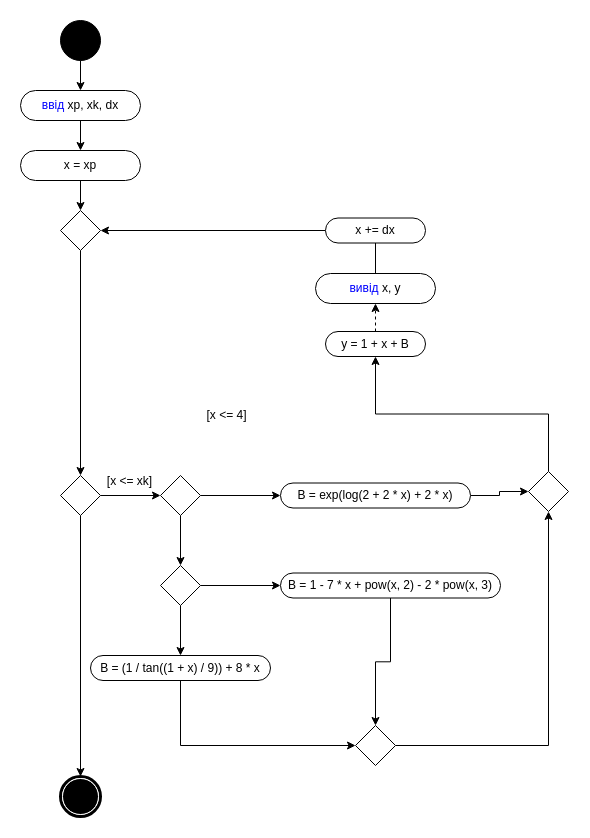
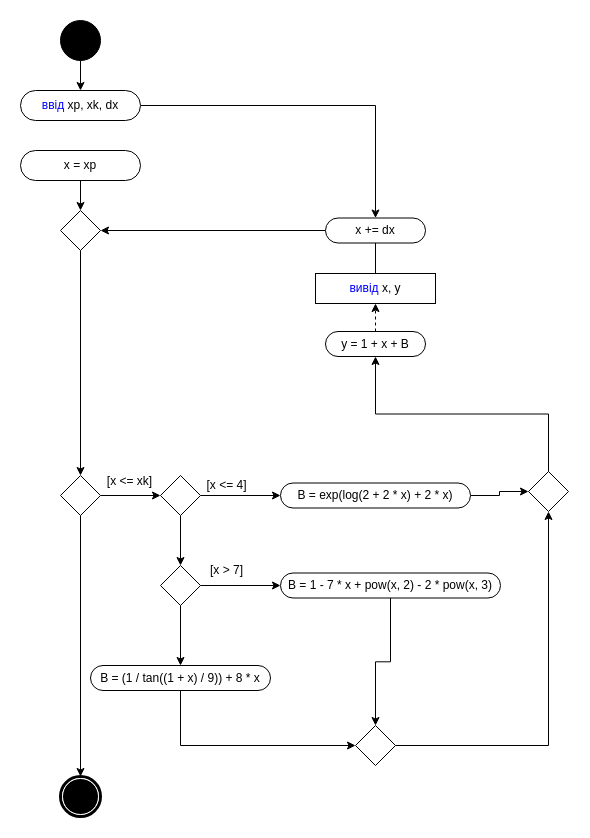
- <mxCell id="5" value="" style="edgeStyle=orthogonalEdgeStyle;rounded=0;orthogonalLoop=1;jettySize=auto;html=1;" edge="1" parent="1" source="6" target="8"><mxGeometry relative="1" as="geometry" /></mxCell>
+ <mxCell id="5" value="" style="edgeStyle=orthogonalEdgeStyle;rounded=0;orthogonalLoop=1;jettySize=auto;html=1;" edge="1" parent="1" source="6" target="31"><mxGeometry relative="1" as="geometry" /></mxCell>
- <mxCell id="29" value="&lt;font color=&quot;#0000ff&quot;&gt;вивід&lt;/font&gt;&lt;font color=&quot;#000000&quot;&gt;&amp;nbsp;x, y&lt;/font&gt;" style="rounded=1;whiteSpace=wrap;html=1;arcSize=50;" vertex="1" parent="1"><mxGeometry x="315" y="273" width="120" height="30" as="geometry" /></mxCell>
+ <mxCell id="29" value="&lt;font color=&quot;#0000ff&quot;&gt;вивід&lt;/font&gt;&lt;font color=&quot;#000000&quot;&gt;&amp;nbsp;x, y&lt;/font&gt;" style="whiteSpace=wrap;html=1;arcSize=50;rounded=0;" vertex="1" parent="1"><mxGeometry x="315" y="273" width="120" height="30" as="geometry" /></mxCell>
- <mxCell id="37" value="[x &amp;lt;= 4]" style="text;html=1;strokeColor=none;fillColor=none;align=center;verticalAlign=middle;whiteSpace=wrap;rounded=0;" vertex="1" parent="1"><mxGeometry x="200" y="405" width="53" height="20" as="geometry" /></mxCell>
+ <mxCell id="37" value="[x &amp;lt;= 4]" style="text;html=1;strokeColor=none;fillColor=none;align=center;verticalAlign=middle;whiteSpace=wrap;rounded=0;" vertex="1" parent="1"><mxGeometry x="200" y="475" width="53" height="20" as="geometry" /></mxCell>
+ <mxCell id="38" value="[x &amp;gt; 7]" style="text;html=1;strokeColor=none;fillColor=none;align=center;verticalAlign=middle;whiteSpace=wrap;rounded=0;" vertex="1" parent="1"><mxGeometry x="200" y="560" width="53" height="20" as="geometry" /></mxCell>
- <mxCell id="25" value="&lt;div&gt;&lt;span&gt;&#09;&#09;&#09;&#09;&lt;/span&gt;B = (1 / tan((1 + x) / 9)) + 8 * x&lt;/div&gt;" style="rounded=1;whiteSpace=wrap;html=1;arcSize=50;" vertex="1" parent="1"><mxGeometry x="90" y="655" width="180" height="25" as="geometry" /></mxCell>
+ <mxCell id="25" value="&lt;div&gt;&lt;span&gt;&#09;&#09;&#09;&#09;&lt;/span&gt;B = (1 / tan((1 + x) / 9)) + 8 * x&lt;/div&gt;" style="rounded=1;whiteSpace=wrap;html=1;arcSize=50;" vertex="1" parent="1"><mxGeometry x="90" y="665" width="180" height="25" as="geometry" /></mxCell>
